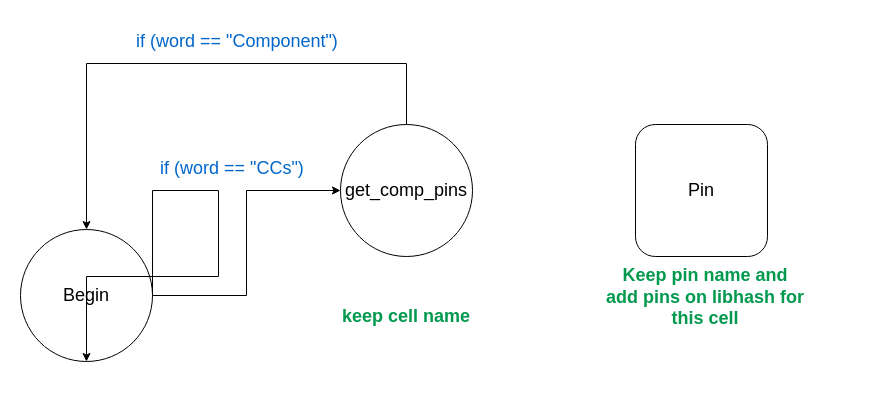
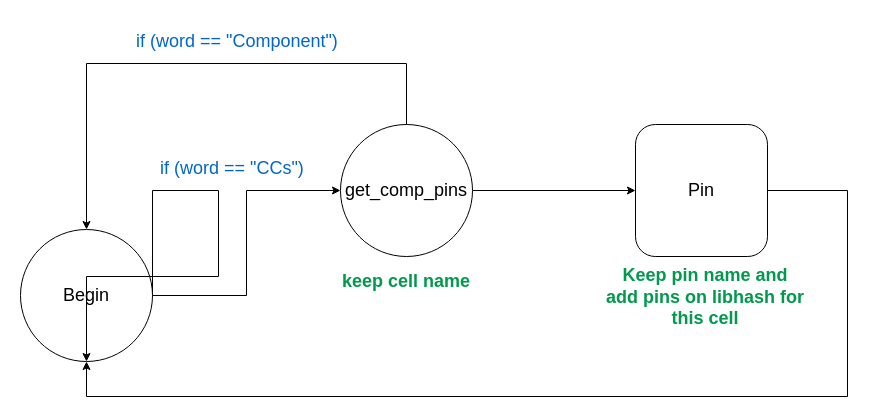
+ <mxCell id="4" style="edgeStyle=orthogonalEdgeStyle;rounded=0;orthogonalLoop=1;jettySize=auto;html=1;entryX=0;entryY=0.5;entryDx=0;entryDy=0;" edge="1" parent="1" source="6" target="8"><mxGeometry relative="1" as="geometry" /></mxCell>
- <mxCell id="10" value="&lt;span style=&quot;font-size: 18px;&quot;&gt;&lt;font color=&quot;#00994d&quot;&gt;&lt;b&gt;keep cell name&lt;/b&gt;&lt;/font&gt;&lt;/span&gt;" style="text;html=1;strokeColor=none;fillColor=none;align=center;verticalAlign=middle;whiteSpace=wrap;rounded=0;" vertex="1" parent="1"><mxGeometry x="306" y="295" width="200" height="41" as="geometry" /></mxCell>
+ <mxCell id="10" value="&lt;span style=&quot;font-size: 18px;&quot;&gt;&lt;font color=&quot;#00994d&quot;&gt;&lt;b&gt;keep cell name&lt;/b&gt;&lt;/font&gt;&lt;/span&gt;" style="text;html=1;strokeColor=none;fillColor=none;align=center;verticalAlign=middle;whiteSpace=wrap;rounded=0;" vertex="1" parent="1"><mxGeometry x="306" y="260" width="200" height="41" as="geometry" /></mxCell>
+ <mxCell id="7" style="edgeStyle=orthogonalEdgeStyle;rounded=0;orthogonalLoop=1;jettySize=auto;html=1;entryX=0.5;entryY=1;entryDx=0;entryDy=0;" edge="1" parent="1" source="8" target="3"><mxGeometry relative="1" as="geometry"><Array as="points"><mxPoint x="847" y="190" /><mxPoint x="847" y="396" /><mxPoint x="86" y="396" /></Array></mxGeometry></mxCell>
